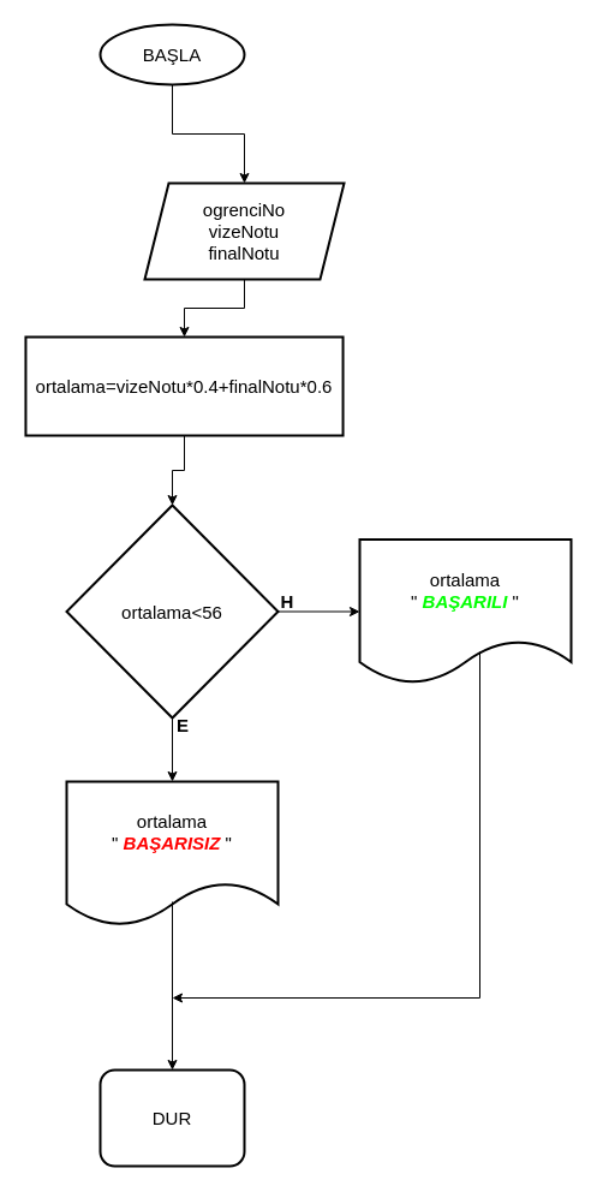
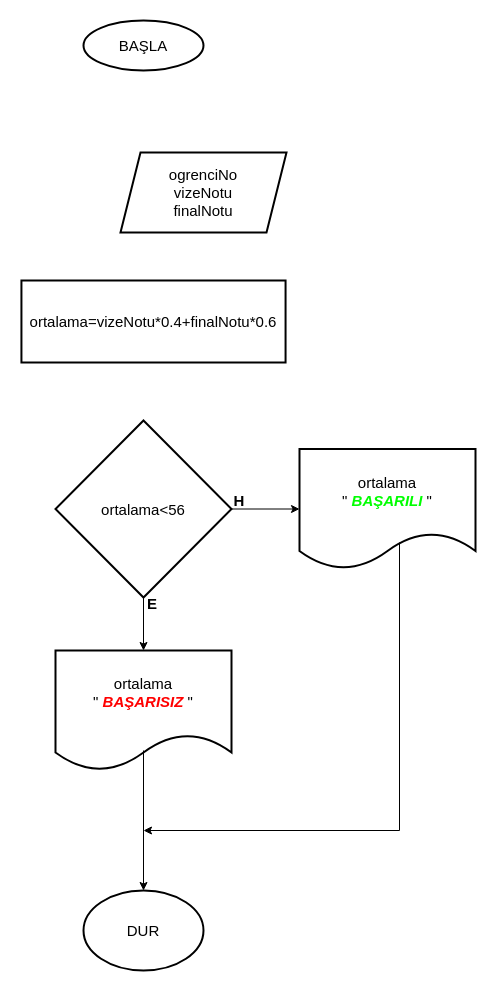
- <mxCell id="2" value="" style="edgeStyle=orthogonalEdgeStyle;rounded=0;orthogonalLoop=1;jettySize=auto;html=1;" edge="1" parent="1" source="3" target="5"><mxGeometry relative="1" as="geometry" /></mxCell>
- <mxCell id="4" value="" style="edgeStyle=orthogonalEdgeStyle;rounded=0;orthogonalLoop=1;jettySize=auto;html=1;fontSize=15;" edge="1" parent="1" source="5" target="7"><mxGeometry relative="1" as="geometry" /></mxCell>
- <mxCell id="6" value="" style="edgeStyle=orthogonalEdgeStyle;rounded=0;orthogonalLoop=1;jettySize=auto;html=1;fontSize=15;" edge="1" parent="1" source="7" target="10"><mxGeometry relative="1" as="geometry" /></mxCell>
- <mxCell id="15" value="&lt;font style=&quot;font-size: 15px&quot;&gt;DUR&lt;/font&gt;" style="whiteSpace=wrap;html=1;strokeWidth=2;rounded=1;" vertex="1" parent="1"><mxGeometry x="83" y="890" width="120" height="80" as="geometry" /></mxCell>
+ <mxCell id="15" value="&lt;font style=&quot;font-size: 15px&quot;&gt;DUR&lt;/font&gt;" style="ellipse;whiteSpace=wrap;html=1;strokeWidth=2;" vertex="1" parent="1"><mxGeometry x="83" y="890" width="120" height="80" as="geometry" /></mxCell>
